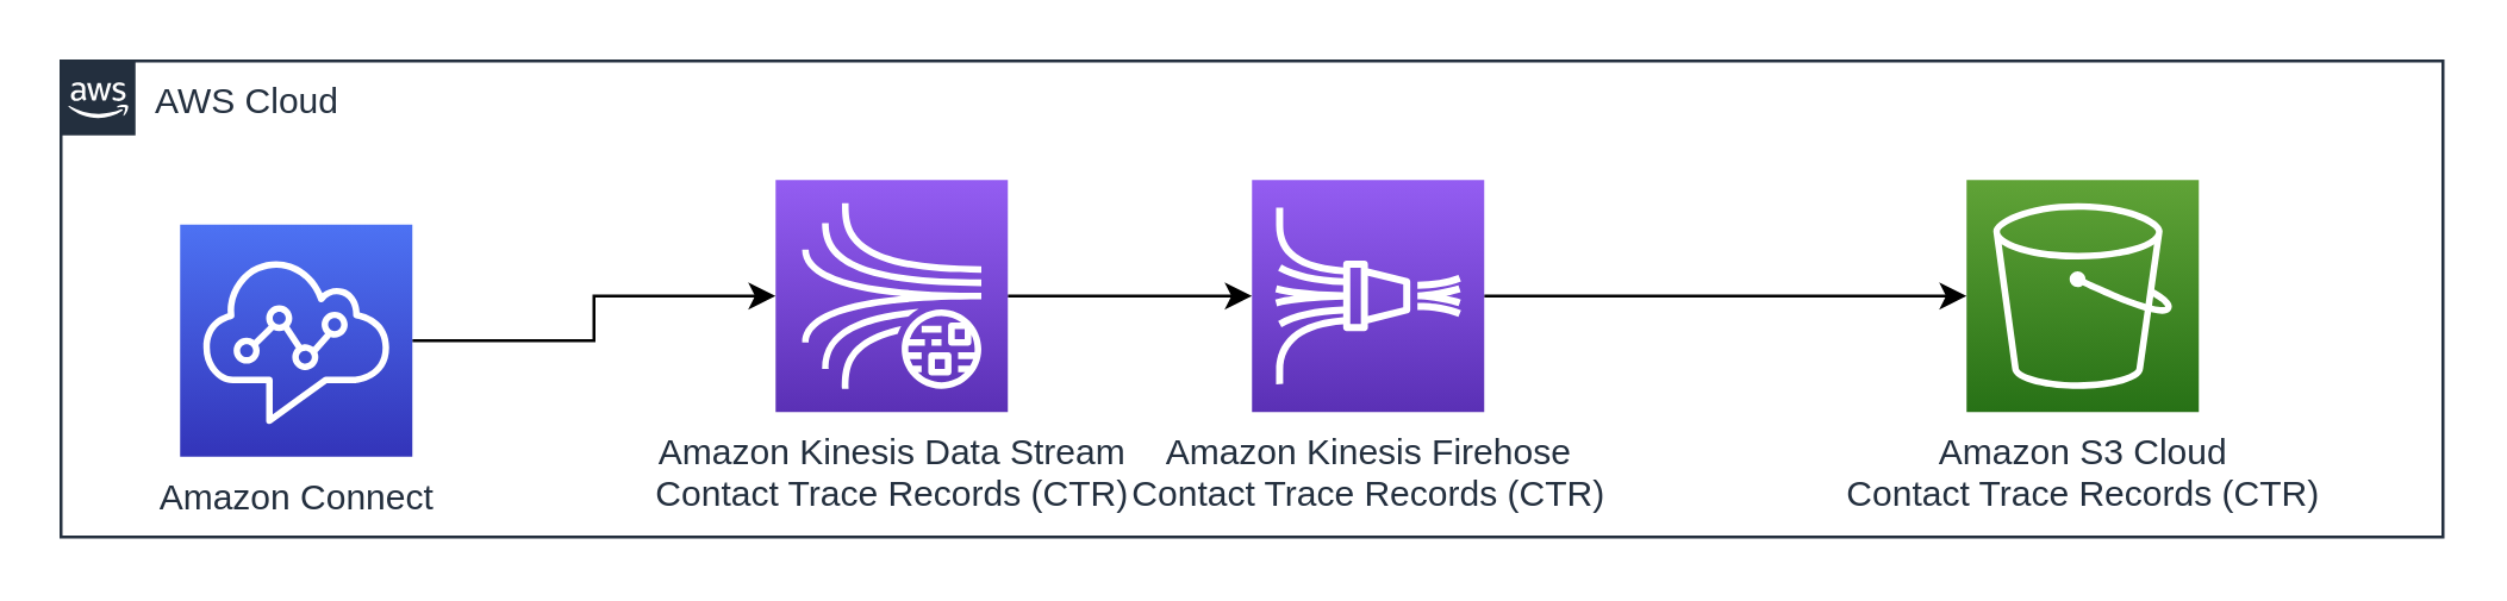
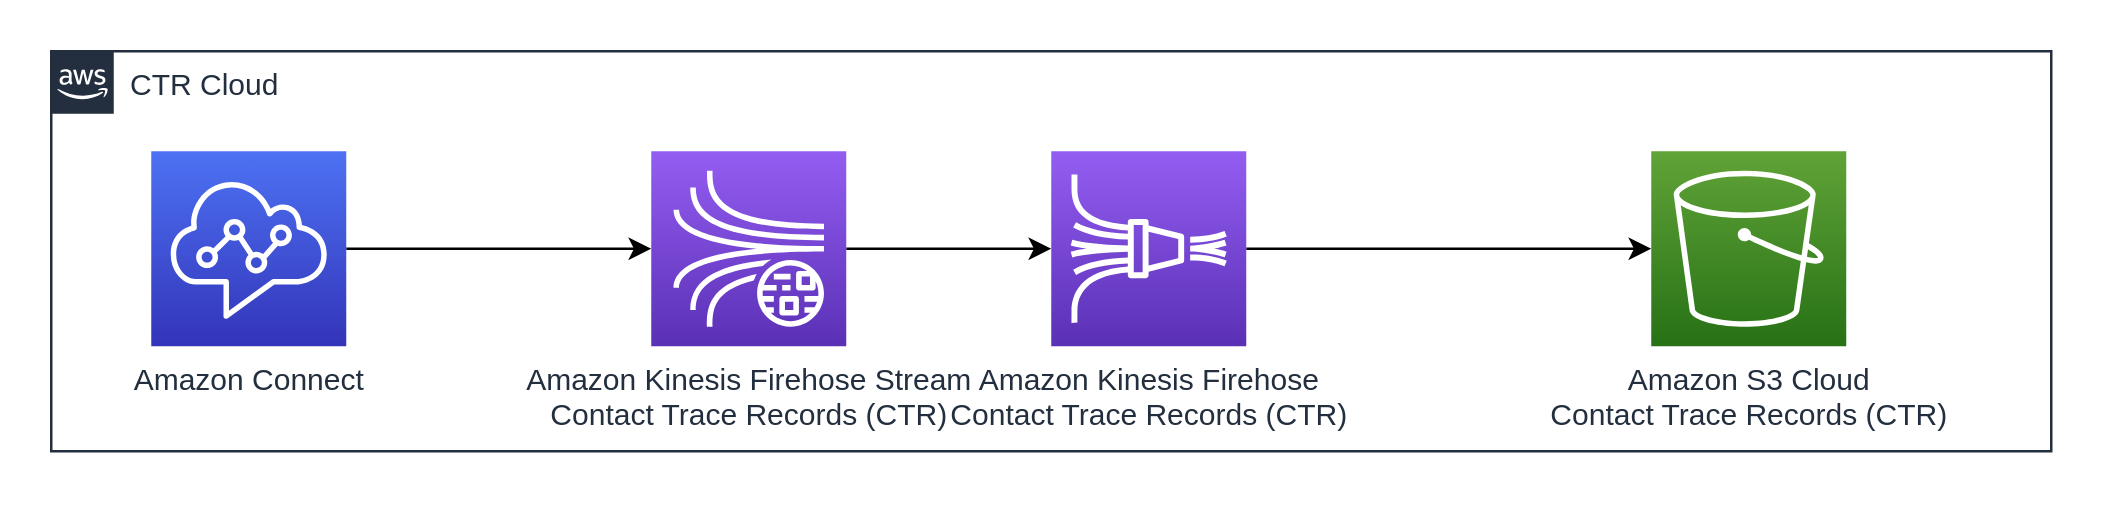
- <mxCell id="9" value="AWS Cloud" style="points=[[0,0],[0.25,0],[0.5,0],[0.75,0],[1,0],[1,0.25],[1,0.5],[1,0.75],[1,1],[0.75,1],[0.5,1],[0.25,1],[0,1],[0,0.75],[0,0.5],[0,0.25]];outlineConnect=0;gradientColor=none;html=1;whiteSpace=wrap;fontSize=12;fontStyle=0;container=1;pointerEvents=0;collapsible=0;recursiveResize=0;shape=mxgraph.aws4.group;grIcon=mxgraph.aws4.group_aws_cloud_alt;strokeColor=#232F3E;fillColor=none;verticalAlign=top;align=left;spacingLeft=30;fontColor=#232F3E;dashed=0;" vertex="1" parent="1"><mxGeometry width="800" height="160" as="geometry" x="20" y="20" /></mxCell>
+ <mxCell id="9" value="CTR Cloud" style="points=[[0,0],[0.25,0],[0.5,0],[0.75,0],[1,0],[1,0.25],[1,0.5],[1,0.75],[1,1],[0.75,1],[0.5,1],[0.25,1],[0,1],[0,0.75],[0,0.5],[0,0.25]];outlineConnect=0;gradientColor=none;html=1;whiteSpace=wrap;fontSize=12;fontStyle=0;container=1;pointerEvents=0;collapsible=0;recursiveResize=0;shape=mxgraph.aws4.group;grIcon=mxgraph.aws4.group_aws_cloud_alt;strokeColor=#232F3E;fillColor=none;verticalAlign=top;align=left;spacingLeft=30;fontColor=#232F3E;dashed=0;" vertex="1" parent="1"><mxGeometry width="800" height="160" as="geometry" x="20" y="20" /></mxCell>
- <mxCell id="3" value="Amazon Connect" style="sketch=0;points=[[0,0,0],[0.25,0,0],[0.5,0,0],[0.75,0,0],[1,0,0],[0,1,0],[0.25,1,0],[0.5,1,0],[0.75,1,0],[1,1,0],[0,0.25,0],[0,0.5,0],[0,0.75,0],[1,0.25,0],[1,0.5,0],[1,0.75,0]];outlineConnect=0;fontColor=#232F3E;gradientColor=#4D72F3;gradientDirection=north;fillColor=#3334B9;strokeColor=#ffffff;dashed=0;verticalLabelPosition=bottom;verticalAlign=top;align=center;html=1;fontSize=12;fontStyle=0;aspect=fixed;shape=mxgraph.aws4.resourceIcon;resIcon=mxgraph.aws4.connect;" vertex="1" parent="1"><mxGeometry x="60" y="75" width="78" height="78" as="geometry" /></mxCell>
+ <mxCell id="3" value="Amazon Connect" style="sketch=0;points=[[0,0,0],[0.25,0,0],[0.5,0,0],[0.75,0,0],[1,0,0],[0,1,0],[0.25,1,0],[0.5,1,0],[0.75,1,0],[1,1,0],[0,0.25,0],[0,0.5,0],[0,0.75,0],[1,0.25,0],[1,0.5,0],[1,0.75,0]];outlineConnect=0;fontColor=#232F3E;gradientColor=#4D72F3;gradientDirection=north;fillColor=#3334B9;strokeColor=#ffffff;dashed=0;verticalLabelPosition=bottom;verticalAlign=top;align=center;html=1;fontSize=12;fontStyle=0;aspect=fixed;shape=mxgraph.aws4.resourceIcon;resIcon=mxgraph.aws4.connect;" vertex="1" parent="1"><mxGeometry x="60" y="60" width="78" height="78" as="geometry" /></mxCell>
- <mxCell id="5" value="Amazon Kinesis Data Stream&lt;br&gt;Contact Trace Records (CTR)" style="sketch=0;points=[[0,0,0],[0.25,0,0],[0.5,0,0],[0.75,0,0],[1,0,0],[0,1,0],[0.25,1,0],[0.5,1,0],[0.75,1,0],[1,1,0],[0,0.25,0],[0,0.5,0],[0,0.75,0],[1,0.25,0],[1,0.5,0],[1,0.75,0]];outlineConnect=0;fontColor=#232F3E;gradientColor=#945DF2;gradientDirection=north;fillColor=#5A30B5;strokeColor=#ffffff;dashed=0;verticalLabelPosition=bottom;verticalAlign=top;align=center;html=1;fontSize=12;fontStyle=0;aspect=fixed;shape=mxgraph.aws4.resourceIcon;resIcon=mxgraph.aws4.kinesis_data_streams;" vertex="1" parent="1"><mxGeometry x="260" y="60" width="78" height="78" as="geometry" /></mxCell>
+ <mxCell id="5" value="Amazon Kinesis Firehose Stream&lt;br&gt;Contact Trace Records (CTR)" style="sketch=0;points=[[0,0,0],[0.25,0,0],[0.5,0,0],[0.75,0,0],[1,0,0],[0,1,0],[0.25,1,0],[0.5,1,0],[0.75,1,0],[1,1,0],[0,0.25,0],[0,0.5,0],[0,0.75,0],[1,0.25,0],[1,0.5,0],[1,0.75,0]];outlineConnect=0;fontColor=#232F3E;gradientColor=#945DF2;gradientDirection=north;fillColor=#5A30B5;strokeColor=#ffffff;dashed=0;verticalLabelPosition=bottom;verticalAlign=top;align=center;html=1;fontSize=12;fontStyle=0;aspect=fixed;shape=mxgraph.aws4.resourceIcon;resIcon=mxgraph.aws4.kinesis_data_streams;" vertex="1" parent="1"><mxGeometry x="260" y="60" width="78" height="78" as="geometry" /></mxCell>
